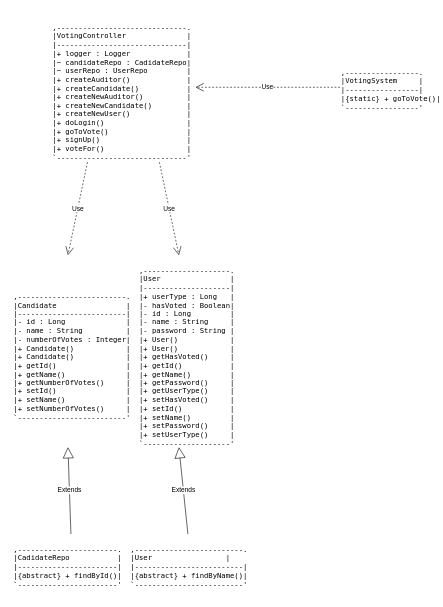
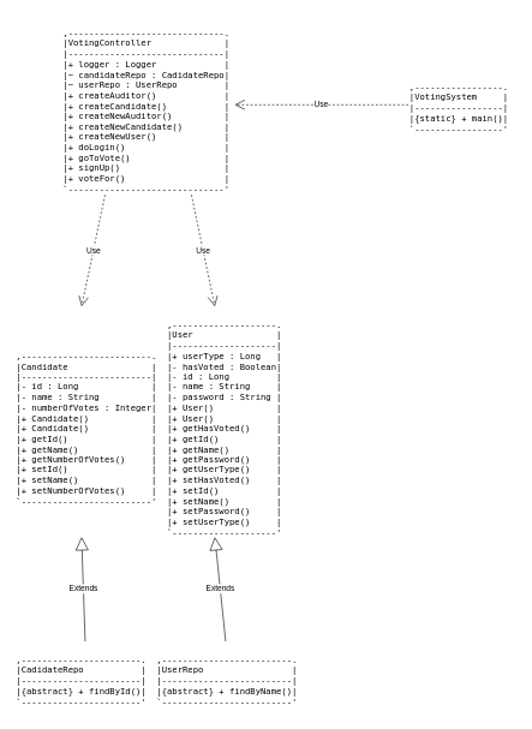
- <mxCell id="9" value="&lt;pre&gt;,-----------------.&#10;|VotingSystem     |&#10;|-----------------|&#10;|{static} + goToVote()|&#10;`-----------------'&#10;&lt;/pre&gt;" style="text;html=1;align=left;verticalAlign=top;" vertex="1" parent="1"><mxGeometry x="566" y="95" width="150" height="100" as="geometry" /></mxCell>
+ <mxCell id="9" value="&lt;pre&gt;,-----------------.&#10;|VotingSystem     |&#10;|-----------------|&#10;|{static} + main()|&#10;`-----------------'&#10;&lt;/pre&gt;" style="text;html=1;align=left;verticalAlign=top;" vertex="1" parent="1"><mxGeometry x="566" y="95" width="150" height="100" as="geometry" /></mxCell>
- <mxCell id="3" value="&lt;pre&gt;,-----------------------.  ,-------------------------.&#10;|CadidateRepo           |  |User                 |&#10;|-----------------------|  |-------------------------|&#10;|{abstract} + findById()|  |{abstract} + findByName()|&#10;`-----------------------'  `-------------------------'&#10;&lt;/pre&gt;" style="text;html=1;align=left;verticalAlign=top;" vertex="1" parent="1"><mxGeometry x="20" y="890" width="390" height="100" as="geometry" /></mxCell>
+ <mxCell id="3" value="&lt;pre&gt;,-----------------------.  ,-------------------------.&#10;|CadidateRepo           |  |UserRepo                 |&#10;|-----------------------|  |-------------------------|&#10;|{abstract} + findById()|  |{abstract} + findByName()|&#10;`-----------------------'  `-------------------------'&#10;&lt;/pre&gt;" style="text;html=1;align=left;verticalAlign=top;" vertex="1" parent="1"><mxGeometry x="20" y="890" width="390" height="100" as="geometry" /></mxCell>
